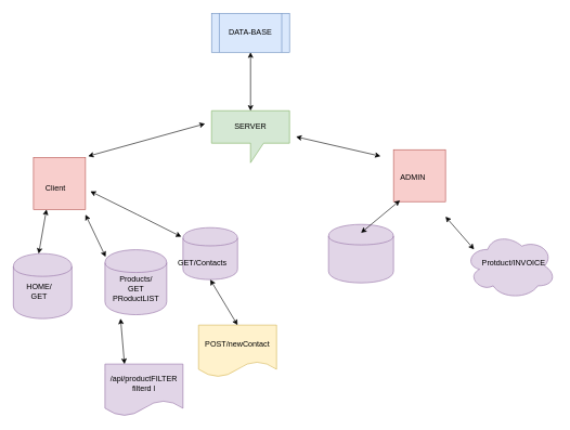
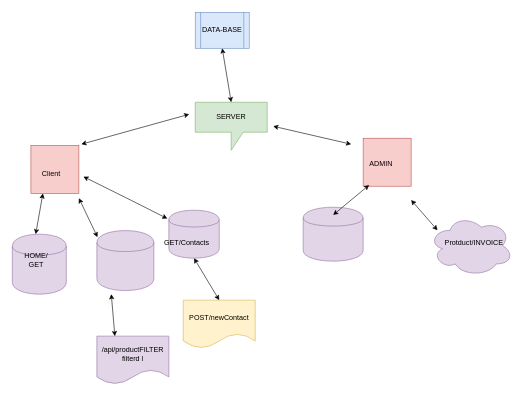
- <mxCell id="12" value="DATA-BASE" style="shape=process;whiteSpace=wrap;html=1;backgroundOutline=1;fillColor=#dae8fc;strokeColor=#6c8ebf;" vertex="1" parent="1"><mxGeometry x="325" y="20" width="120" height="60" as="geometry" /></mxCell>
+ <mxCell id="12" value="DATA-BASE" style="shape=process;whiteSpace=wrap;html=1;backgroundOutline=1;fillColor=#dae8fc;strokeColor=#6c8ebf;" vertex="1" parent="1"><mxGeometry x="325" y="20" width="90" height="60" as="geometry" /></mxCell>
- <mxCell id="6" value="Products/&lt;br&gt;GET&lt;br&gt;PRoductLIST&lt;br&gt;" style="text;html=1;strokeColor=none;fillColor=none;align=center;verticalAlign=middle;whiteSpace=wrap;rounded=0;" vertex="1" parent="1"><mxGeometry x="188.5" y="434" width="40" height="20" as="geometry" /></mxCell>
- <mxCell id="5" value="HOME/&lt;br&gt;GET" style="text;html=1;strokeColor=none;fillColor=none;align=center;verticalAlign=middle;whiteSpace=wrap;rounded=0;" vertex="1" parent="1"><mxGeometry x="35" y="434" width="50" height="30" as="geometry" /></mxCell>
+ <mxCell id="5" value="HOME/&lt;br&gt;GET" style="text;html=1;strokeColor=none;fillColor=none;align=center;verticalAlign=middle;whiteSpace=wrap;rounded=0;" vertex="1" parent="1"><mxGeometry x="35" y="419" width="50" height="30" as="geometry" /></mxCell>
